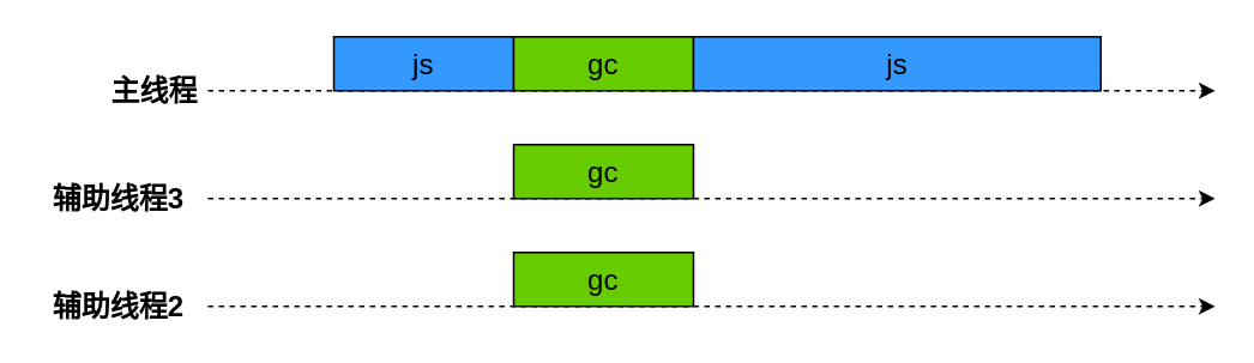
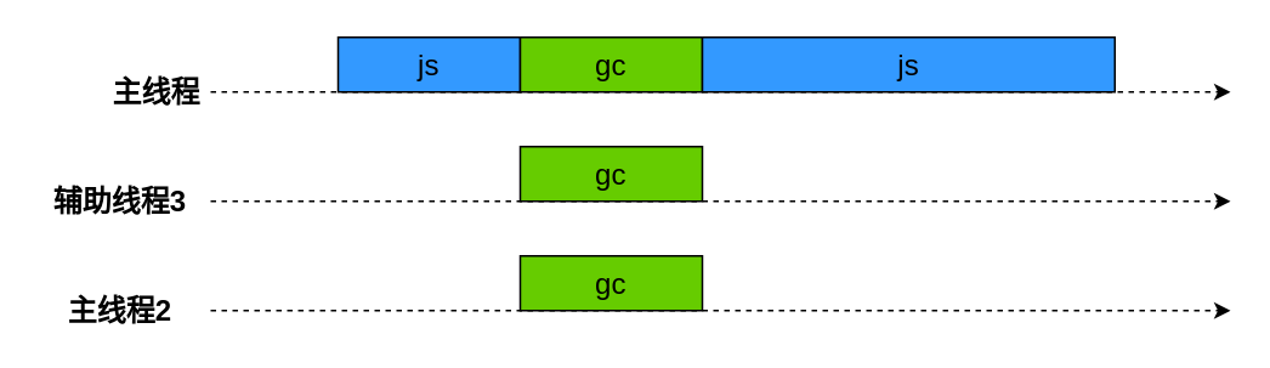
- <mxCell id="7" value="辅助线程2" style="text;html=1;align=center;verticalAlign=middle;resizable=0;points=[];autosize=1;strokeColor=none;fontSize=16;fontStyle=1" vertex="1" parent="1"><mxGeometry x="20" y="160" width="90" height="20" as="geometry" /></mxCell>
+ <mxCell id="7" value="主线程2" style="text;html=1;align=center;verticalAlign=middle;resizable=0;points=[];autosize=1;strokeColor=none;fontSize=16;fontStyle=1" vertex="1" parent="1"><mxGeometry x="20" y="160" width="90" height="20" as="geometry" /></mxCell>
